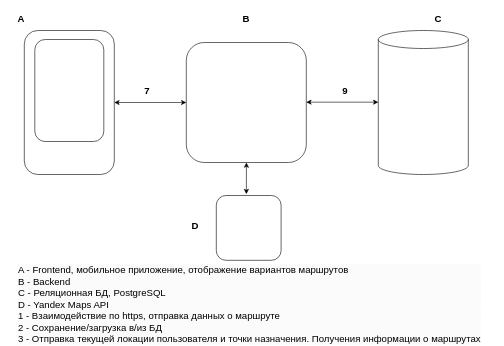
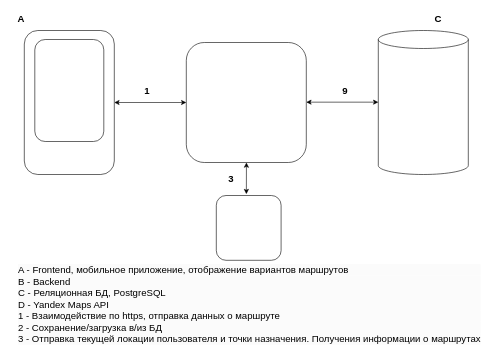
- <mxCell id="8" value="&lt;b&gt;&lt;font style=&quot;font-size: 16px;&quot;&gt;B&lt;/font&gt;&lt;/b&gt;" style="text;html=1;align=center;verticalAlign=middle;whiteSpace=wrap;rounded=0;" parent="1" vertex="1"><mxGeometry x="395" y="20" width="30" height="20" as="geometry" /></mxCell>
- <mxCell id="10" value="&lt;b&gt;&lt;font style=&quot;font-size: 16px;&quot;&gt;7&lt;/font&gt;&lt;/b&gt;" style="text;html=1;align=center;verticalAlign=middle;whiteSpace=wrap;rounded=0;" parent="1" vertex="1"><mxGeometry x="230" y="140" width="30" height="20" as="geometry" /></mxCell>
+ <mxCell id="10" value="&lt;b&gt;&lt;font style=&quot;font-size: 16px;&quot;&gt;1&lt;/font&gt;&lt;/b&gt;" style="text;html=1;align=center;verticalAlign=middle;whiteSpace=wrap;rounded=0;" parent="1" vertex="1"><mxGeometry x="230" y="140" width="30" height="20" as="geometry" /></mxCell>
+ <mxCell id="17" value="&lt;b&gt;&lt;font style=&quot;font-size: 16px;&quot;&gt;3&lt;/font&gt;&lt;/b&gt;" style="text;html=1;align=center;verticalAlign=middle;whiteSpace=wrap;rounded=0;" parent="1" vertex="1"><mxGeometry x="370" y="286.5" width="30" height="20" as="geometry" /></mxCell>
- <mxCell id="15" value="&lt;b&gt;&lt;font style=&quot;font-size: 16px;&quot;&gt;D&lt;/font&gt;&lt;/b&gt;" style="text;html=1;align=center;verticalAlign=middle;whiteSpace=wrap;rounded=0;" parent="1" vertex="1"><mxGeometry x="310" y="365" width="30" height="20" as="geometry" /></mxCell>
